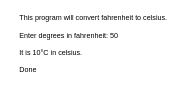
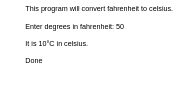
- <mxCell id="2" value="&lt;div&gt;This program will convert fahrenheit to celsius.&lt;/div&gt;&lt;div&gt;&lt;span&gt;&amp;nbsp;&lt;/span&gt;&lt;/div&gt;&lt;div style=&quot;text-align: left&quot;&gt;Enter degrees in fahrenheit: 50&lt;/div&gt;&lt;div style=&quot;text-align: left&quot;&gt;&lt;br&gt;&lt;/div&gt;&lt;div style=&quot;text-align: left&quot;&gt;It is 10°C in celsius.&lt;/div&gt;&lt;div style=&quot;text-align: left&quot;&gt;&lt;br&gt;&lt;/div&gt;&lt;div style=&quot;text-align: left&quot;&gt;Done&lt;/div&gt;&lt;div style=&quot;text-align: left&quot;&gt;&lt;br&gt;&lt;/div&gt;" style="text;html=1;align=center;verticalAlign=middle;resizable=0;points=[];autosize=1;strokeColor=none;fillColor=none;" vertex="1" parent="1"><mxGeometry x="20" y="20" width="270" height="120" as="geometry" /></mxCell>
+ <mxCell id="2" value="&lt;div&gt;This program will convert fahrenheit to celsius.&lt;/div&gt;&lt;div&gt;&lt;span&gt;&amp;nbsp;&lt;/span&gt;&lt;/div&gt;&lt;div style=&quot;text-align: left&quot;&gt;Enter degrees in fahrenheit: 50&lt;/div&gt;&lt;div style=&quot;text-align: left&quot;&gt;&lt;br&gt;&lt;/div&gt;&lt;div style=&quot;text-align: left&quot;&gt;It is 10°C in celsius.&lt;/div&gt;&lt;div style=&quot;text-align: left&quot;&gt;&lt;br&gt;&lt;/div&gt;&lt;div style=&quot;text-align: left&quot;&gt;Done&lt;/div&gt;&lt;div style=&quot;text-align: left&quot;&gt;&lt;br&gt;&lt;/div&gt;" style="text;html=1;align=center;verticalAlign=middle;resizable=0;points=[];autosize=1;strokeColor=none;fillColor=none;" vertex="1" parent="1"><mxGeometry x="30" y="5" width="270" height="120" as="geometry" /></mxCell>
